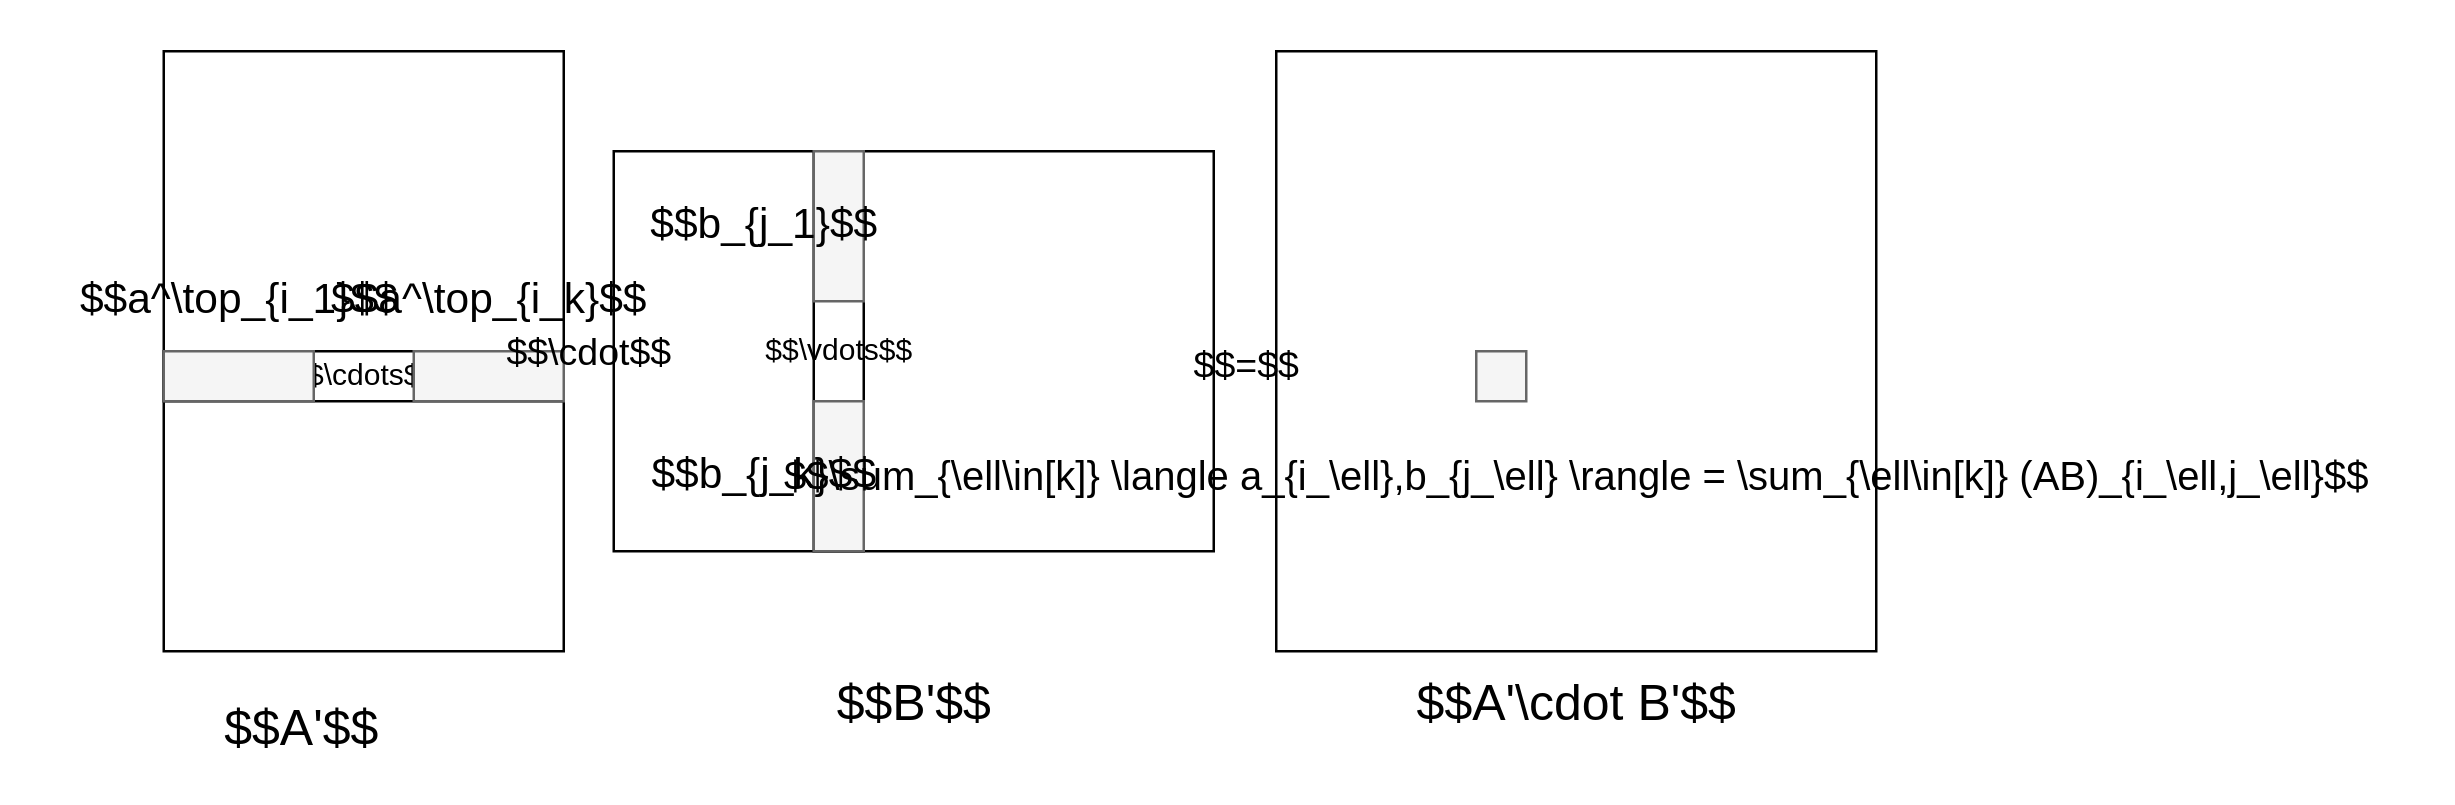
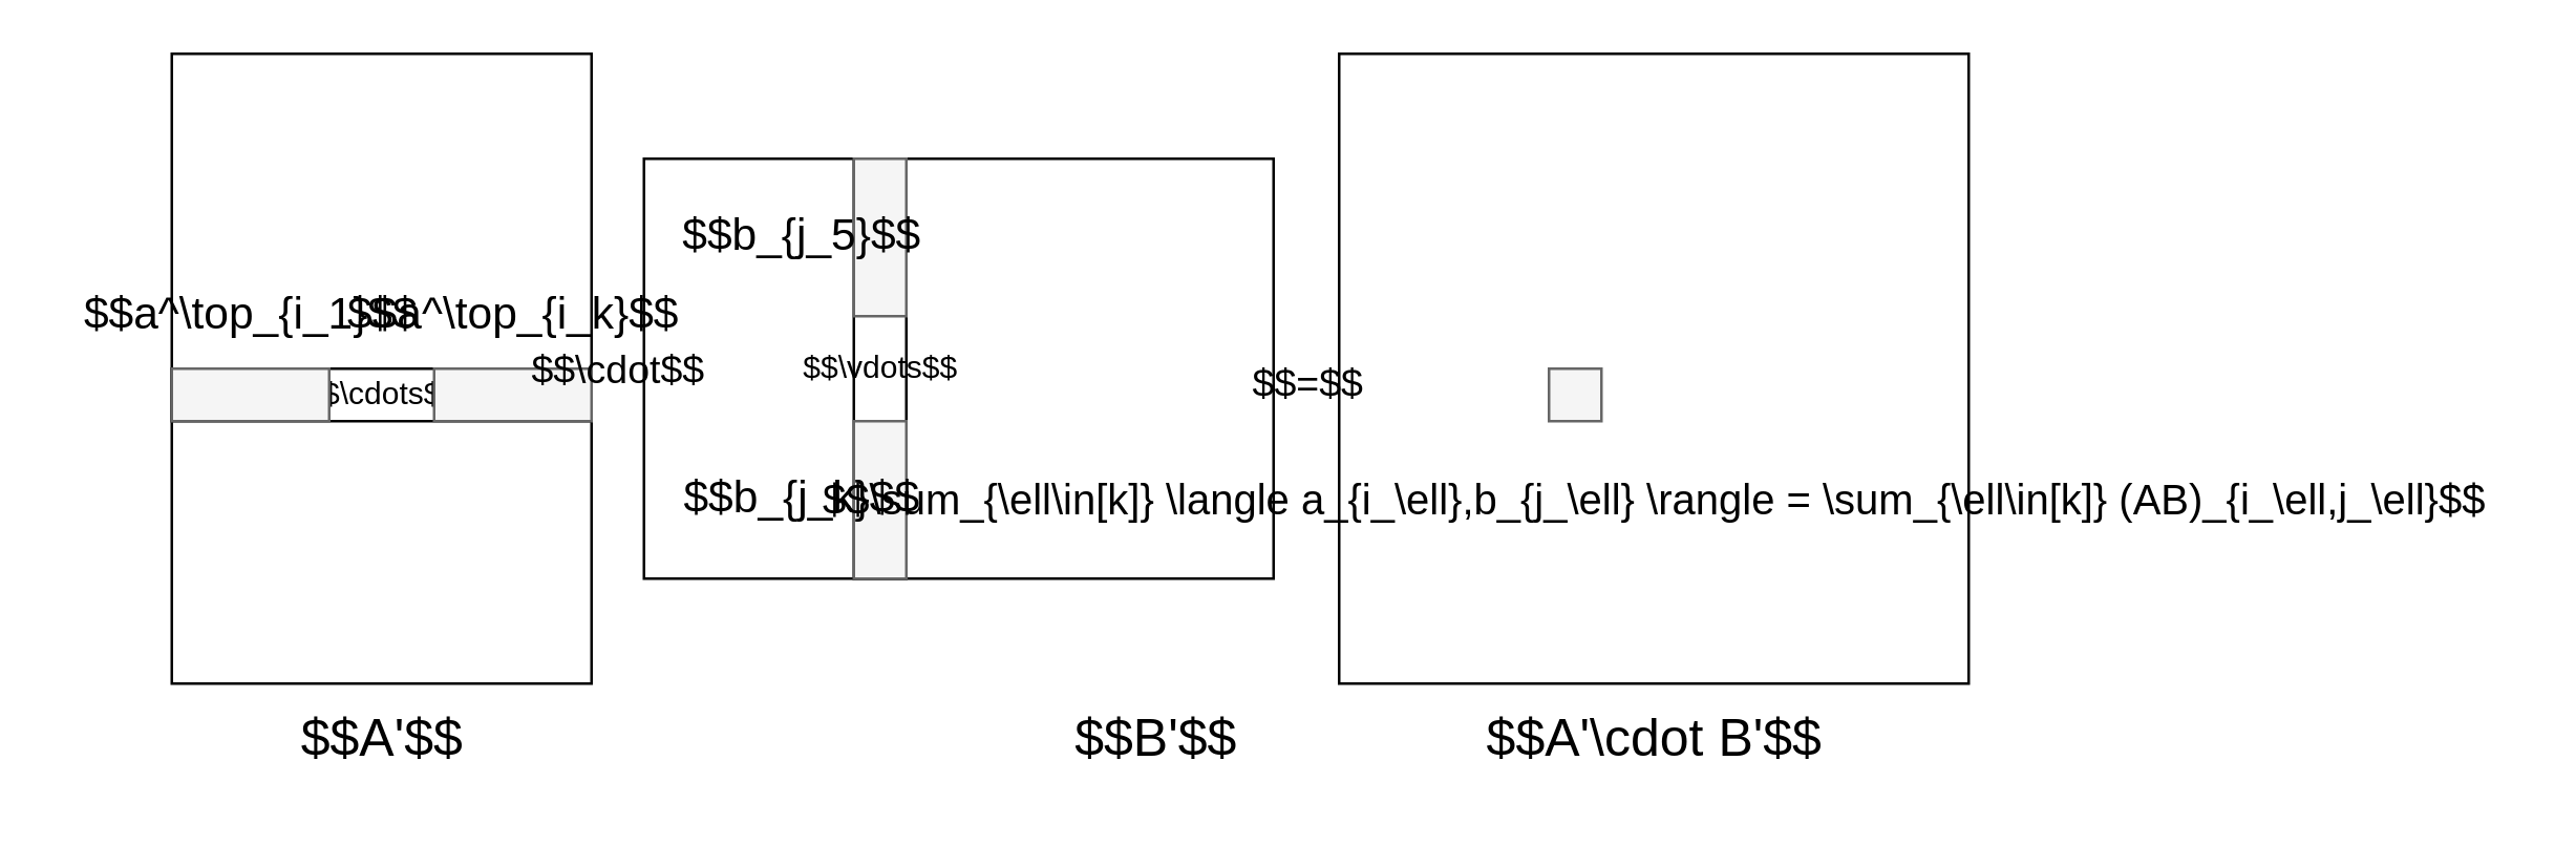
- <mxCell id="16" value="$$b_{j_1}$$" style="text;html=1;align=center;verticalAlign=middle;resizable=0;points=[];autosize=1;strokeColor=none;fillColor=none;fontSize=17;" parent="1" vertex="1"><mxGeometry x="250" y="75" width="110" height="30" as="geometry" /></mxCell>
+ <mxCell id="16" value="$$b_{j_5}$$" style="text;html=1;align=center;verticalAlign=middle;resizable=0;points=[];autosize=1;strokeColor=none;fillColor=none;fontSize=17;" parent="1" vertex="1"><mxGeometry x="250" y="75" width="110" height="30" as="geometry" /></mxCell>
- <mxCell id="20" value="$$B'$$" style="text;html=1;align=center;verticalAlign=middle;resizable=0;points=[];autosize=1;strokeColor=none;fillColor=none;fontSize=20;" parent="1" vertex="1"><mxGeometry x="320" y="260" width="90" height="40" as="geometry" /></mxCell>
+ <mxCell id="20" value="$$B'$$" style="text;html=1;align=center;verticalAlign=middle;resizable=0;points=[];autosize=1;strokeColor=none;fillColor=none;fontSize=20;" parent="1" vertex="1"><mxGeometry x="395" y="260" width="90" height="40" as="geometry" /></mxCell>
- <mxCell id="19" value="$$A'$$" style="text;html=1;align=center;verticalAlign=middle;resizable=0;points=[];autosize=1;strokeColor=none;fillColor=none;fontSize=20;" parent="1" vertex="1"><mxGeometry x="75" y="270" width="90" height="40" as="geometry" /></mxCell>
+ <mxCell id="19" value="$$A'$$" style="text;html=1;align=center;verticalAlign=middle;resizable=0;points=[];autosize=1;strokeColor=none;fillColor=none;fontSize=20;" parent="1" vertex="1"><mxGeometry x="100" y="260" width="90" height="40" as="geometry" /></mxCell>
